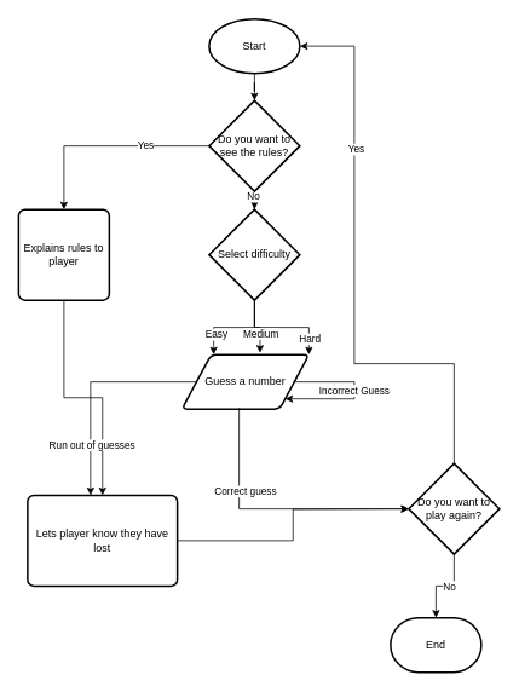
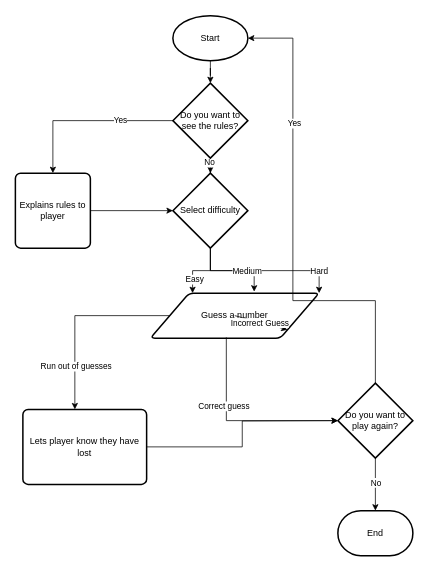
- <mxCell id="16" value="Guess a number" style="shape=parallelogram;html=1;strokeWidth=2;perimeter=parallelogramPerimeter;whiteSpace=wrap;rounded=1;arcSize=12;size=0.23;" parent="1" vertex="1"><mxGeometry x="200" y="390" width="140" height="60" as="geometry" /></mxCell>
+ <mxCell id="16" value="Guess a number" style="shape=parallelogram;html=1;strokeWidth=2;perimeter=parallelogramPerimeter;whiteSpace=wrap;rounded=1;arcSize=12;size=0.23;" parent="1" vertex="1"><mxGeometry x="200" y="390" width="225" height="60" as="geometry" /></mxCell>
- <mxCell id="14" style="edgeStyle=orthogonalEdgeStyle;rounded=0;orthogonalLoop=1;jettySize=auto;html=1;" parent="1" source="15" target="28" edge="1"><mxGeometry relative="1" as="geometry" /></mxCell>
+ <mxCell id="14" style="edgeStyle=orthogonalEdgeStyle;rounded=0;orthogonalLoop=1;jettySize=auto;html=1;" parent="1" source="15" target="13" edge="1"><mxGeometry relative="1" as="geometry" /></mxCell>
- <mxCell id="24" value="End" style="strokeWidth=2;html=1;shape=mxgraph.flowchart.terminator;whiteSpace=wrap;" parent="1" vertex="1"><mxGeometry x="430" y="680" width="100" height="60" as="geometry" /></mxCell>
+ <mxCell id="24" value="End" style="strokeWidth=2;html=1;shape=mxgraph.flowchart.terminator;whiteSpace=wrap;" parent="1" vertex="1"><mxGeometry x="450" y="680" width="100" height="60" as="geometry" /></mxCell>
